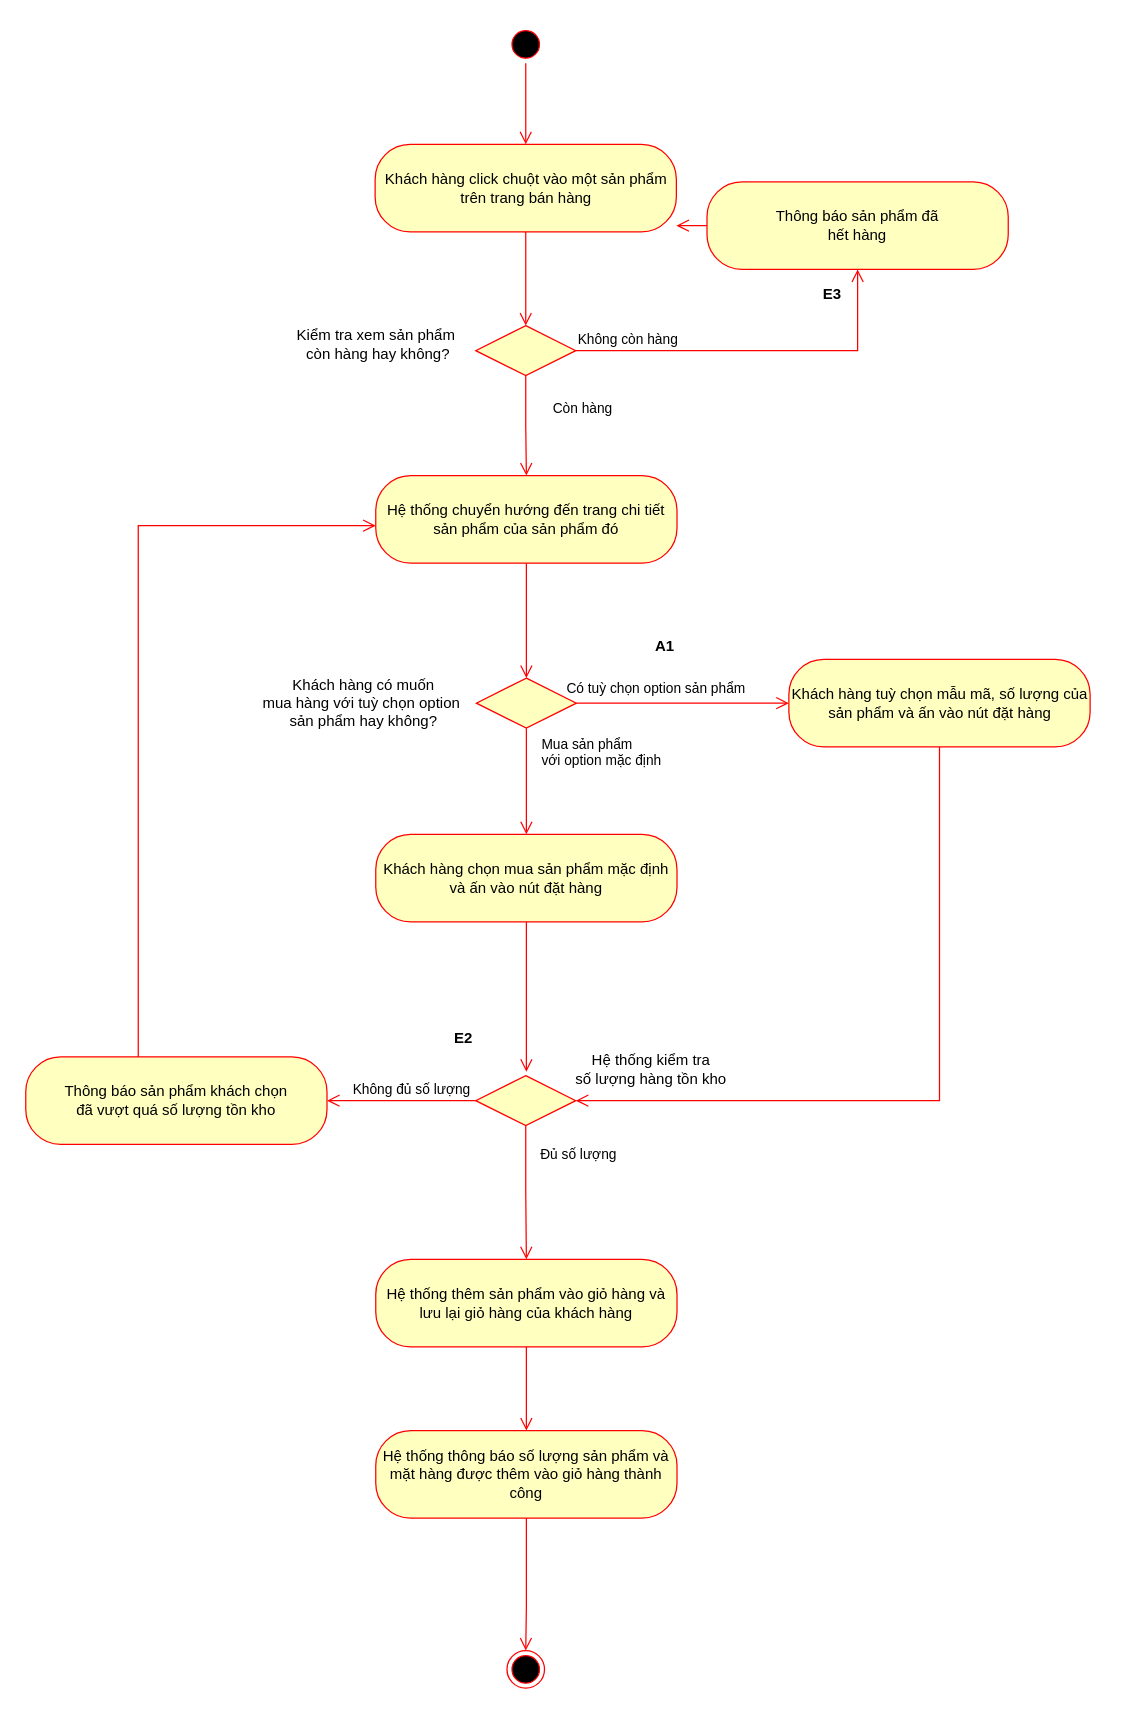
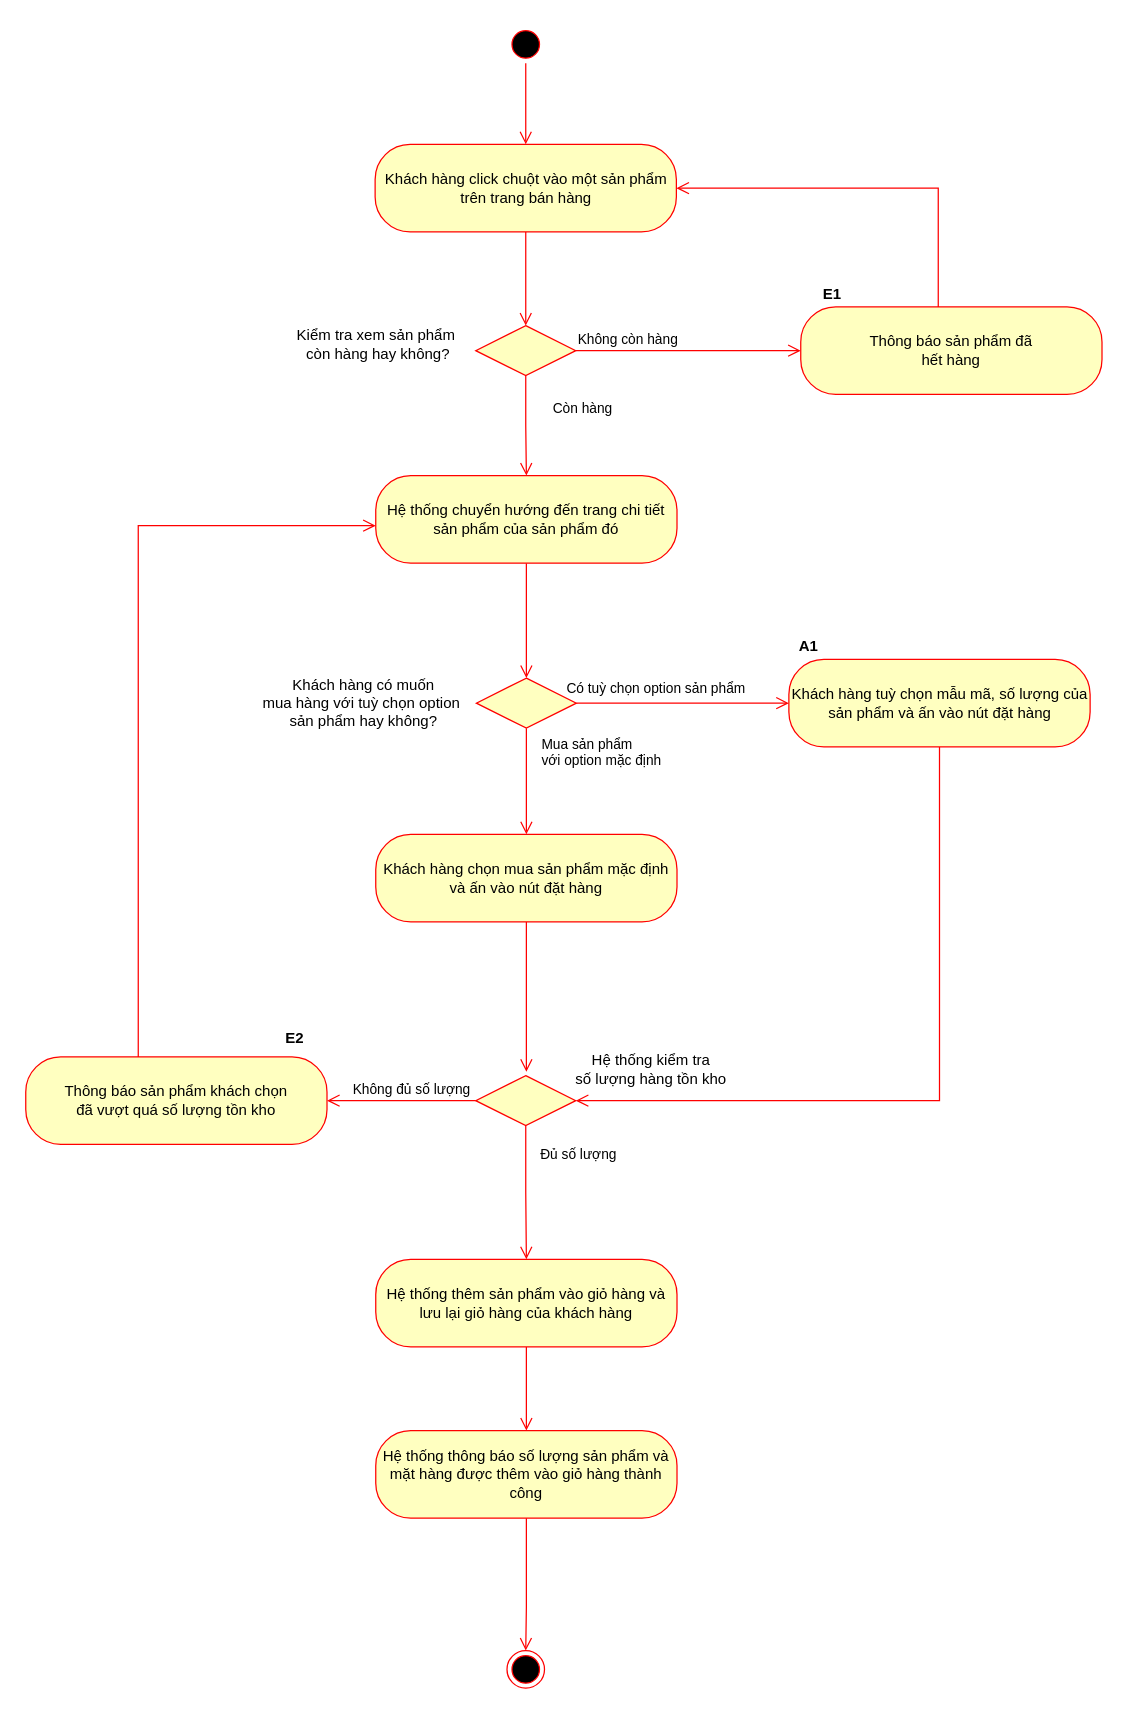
- <mxCell id="30" value="Thông báo sản phẩm đã&lt;br&gt;hết hàng" style="rounded=1;whiteSpace=wrap;html=1;arcSize=40;fontColor=#000000;fillColor=#ffffc0;strokeColor=#ff0000;" parent="1" vertex="1"><mxGeometry x="565" y="145" width="241" height="70" as="geometry" /></mxCell>
+ <mxCell id="30" value="Thông báo sản phẩm đã&lt;br&gt;hết hàng" style="rounded=1;whiteSpace=wrap;html=1;arcSize=40;fontColor=#000000;fillColor=#ffffc0;strokeColor=#ff0000;" parent="1" vertex="1"><mxGeometry x="640" y="245" width="241" height="70" as="geometry" /></mxCell>
- <mxCell id="32" value="&lt;b&gt;E3&lt;/b&gt;" style="text;html=1;align=center;verticalAlign=middle;resizable=0;points=[];autosize=1;strokeColor=none;fillColor=none;" parent="1" vertex="1"><mxGeometry x="650" y="225" width="30" height="20" as="geometry" /></mxCell>
+ <mxCell id="32" value="&lt;b&gt;E1&lt;/b&gt;" style="text;html=1;align=center;verticalAlign=middle;resizable=0;points=[];autosize=1;strokeColor=none;fillColor=none;" parent="1" vertex="1"><mxGeometry x="650" y="225" width="30" height="20" as="geometry" /></mxCell>
- <mxCell id="13" value="&lt;b&gt;A1&lt;/b&gt;" style="text;html=1;align=center;verticalAlign=middle;resizable=0;points=[];autosize=1;strokeColor=none;fillColor=none;" parent="1" vertex="1"><mxGeometry x="515.5" y="507" width="30" height="20" as="geometry" /></mxCell>
+ <mxCell id="13" value="&lt;b&gt;A1&lt;/b&gt;" style="text;html=1;align=center;verticalAlign=middle;resizable=0;points=[];autosize=1;strokeColor=none;fillColor=none;" parent="1" vertex="1"><mxGeometry x="630.5" y="507" width="30" height="20" as="geometry" /></mxCell>
- <mxCell id="33" value="&lt;b&gt;E2&lt;/b&gt;" style="text;html=1;align=center;verticalAlign=middle;resizable=0;points=[];autosize=1;strokeColor=none;fillColor=none;" parent="1" vertex="1"><mxGeometry x="355" y="820" width="30" height="20" as="geometry" /></mxCell>
+ <mxCell id="33" value="&lt;b&gt;E2&lt;/b&gt;" style="text;html=1;align=center;verticalAlign=middle;resizable=0;points=[];autosize=1;strokeColor=none;fillColor=none;" parent="1" vertex="1"><mxGeometry x="220" y="820" width="30" height="20" as="geometry" /></mxCell>
